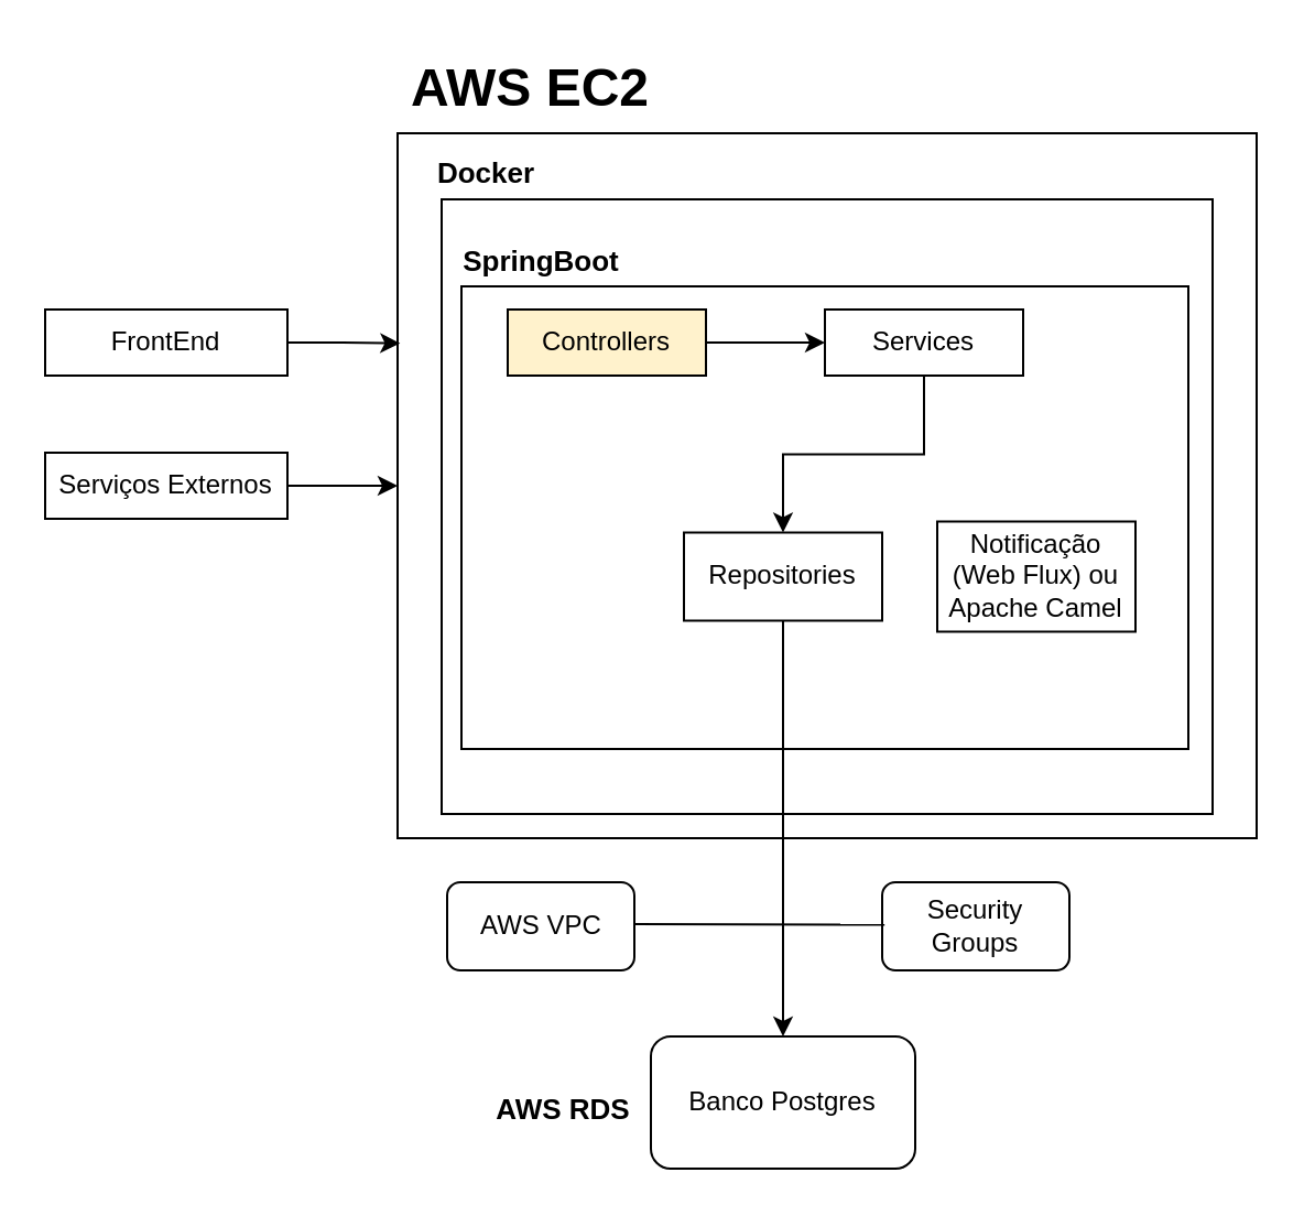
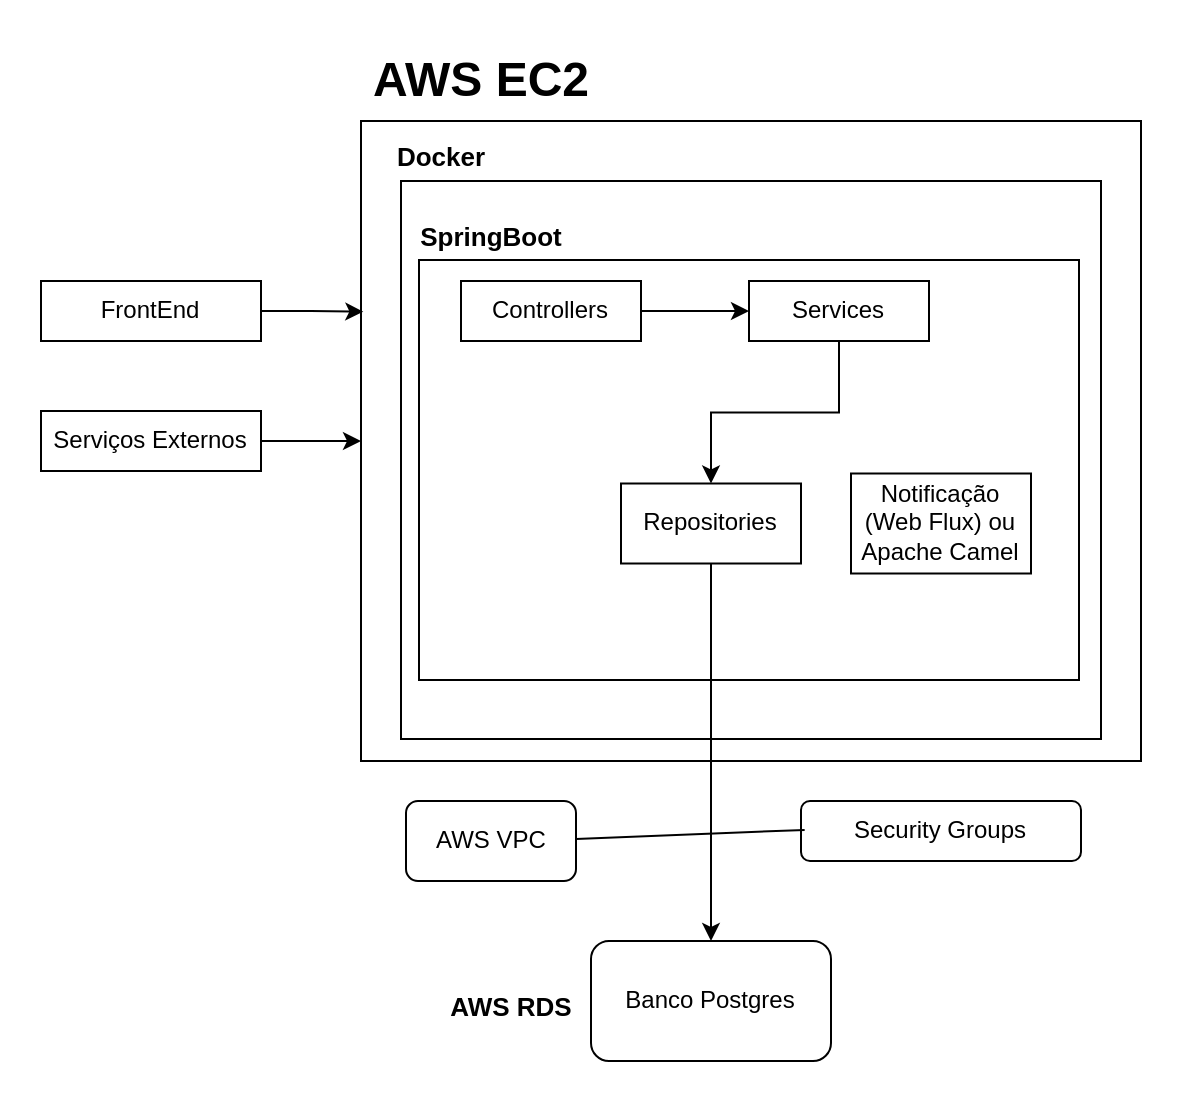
- <mxCell id="11" value="Controllers" style="rounded=0;whiteSpace=wrap;html=1;fillColor=#fff2cc;" vertex="1" parent="1"><mxGeometry x="230" y="140" width="90" height="30" as="geometry" /></mxCell>
+ <mxCell id="11" value="Controllers" style="rounded=0;whiteSpace=wrap;html=1;" vertex="1" parent="1"><mxGeometry x="230" y="140" width="90" height="30" as="geometry" /></mxCell>
- <mxCell id="22" value="Security Groups" style="rounded=1;whiteSpace=wrap;html=1;" vertex="1" parent="1"><mxGeometry x="400" y="400" width="85" height="40" as="geometry" /></mxCell>
+ <mxCell id="22" value="Security Groups" style="rounded=1;whiteSpace=wrap;html=1;" vertex="1" parent="1"><mxGeometry x="400" y="400" width="140" height="30" as="geometry" /></mxCell>
